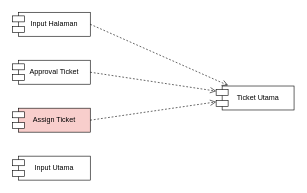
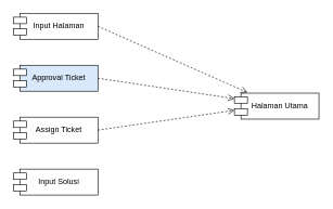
- <mxCell id="5" value="Approval Ticket" style="rounded=0;whiteSpace=wrap;html=1;labelPosition=center;verticalLabelPosition=middle;align=center;verticalAlign=middle;" vertex="1" parent="1"><mxGeometry x="30" y="100" width="120" height="40" as="geometry" /></mxCell>
+ <mxCell id="5" value="Approval Ticket" style="rounded=0;whiteSpace=wrap;html=1;labelPosition=center;verticalLabelPosition=middle;align=center;verticalAlign=middle;fillColor=#dae8fc;" vertex="1" parent="1"><mxGeometry x="30" y="100" width="120" height="40" as="geometry" /></mxCell>
- <mxCell id="14" value="Ticket Utama" style="rounded=0;whiteSpace=wrap;html=1;labelPosition=center;verticalLabelPosition=middle;align=center;verticalAlign=middle;" vertex="1" parent="1"><mxGeometry x="370" y="143" width="120" height="40" as="geometry" /></mxCell>
+ <mxCell id="14" value="Halaman Utama" style="rounded=0;whiteSpace=wrap;html=1;labelPosition=center;verticalLabelPosition=middle;align=center;verticalAlign=middle;" vertex="1" parent="1"><mxGeometry x="370" y="143" width="120" height="40" as="geometry" /></mxCell>
- <mxCell id="8" value="Assign Ticket" style="rounded=0;whiteSpace=wrap;html=1;labelPosition=center;verticalLabelPosition=middle;align=center;verticalAlign=middle;fillColor=#f8cecc;" vertex="1" parent="1"><mxGeometry x="30" y="180" width="120" height="40" as="geometry" /></mxCell>
+ <mxCell id="8" value="Assign Ticket" style="rounded=0;whiteSpace=wrap;html=1;labelPosition=center;verticalLabelPosition=middle;align=center;verticalAlign=middle;" vertex="1" parent="1"><mxGeometry x="30" y="180" width="120" height="40" as="geometry" /></mxCell>
- <mxCell id="11" value="Input Utama" style="rounded=0;whiteSpace=wrap;html=1;labelPosition=center;verticalLabelPosition=middle;align=center;verticalAlign=middle;" vertex="1" parent="1"><mxGeometry x="30" y="260" width="120" height="40" as="geometry" /></mxCell>
+ <mxCell id="11" value="Input Solusi" style="rounded=0;whiteSpace=wrap;html=1;labelPosition=center;verticalLabelPosition=middle;align=center;verticalAlign=middle;" vertex="1" parent="1"><mxGeometry x="30" y="260" width="120" height="40" as="geometry" /></mxCell>
